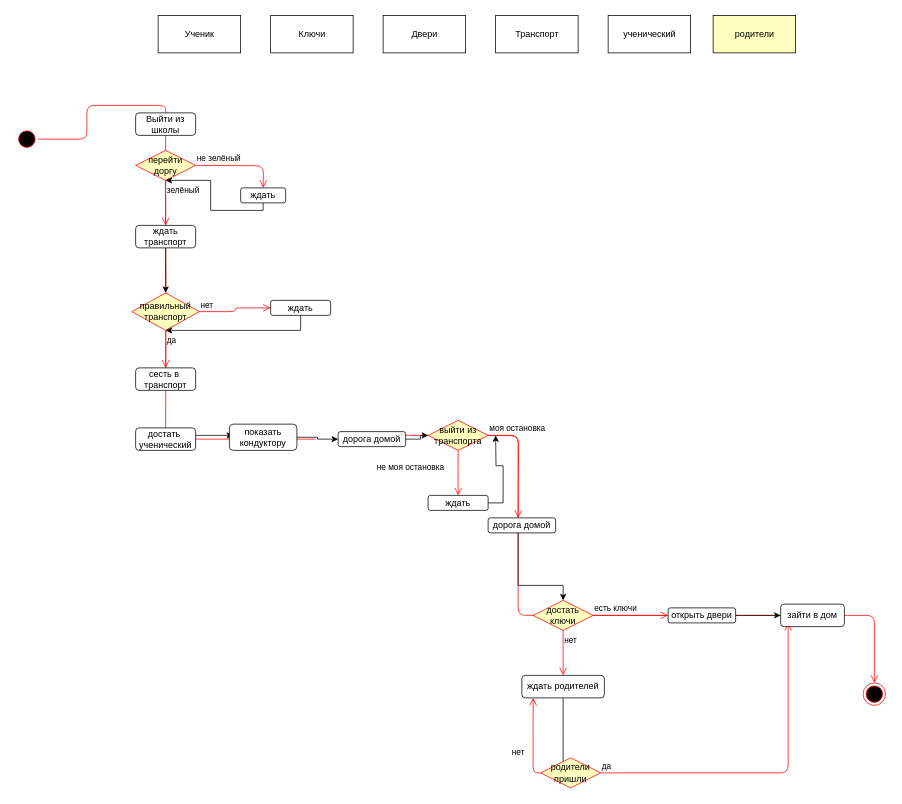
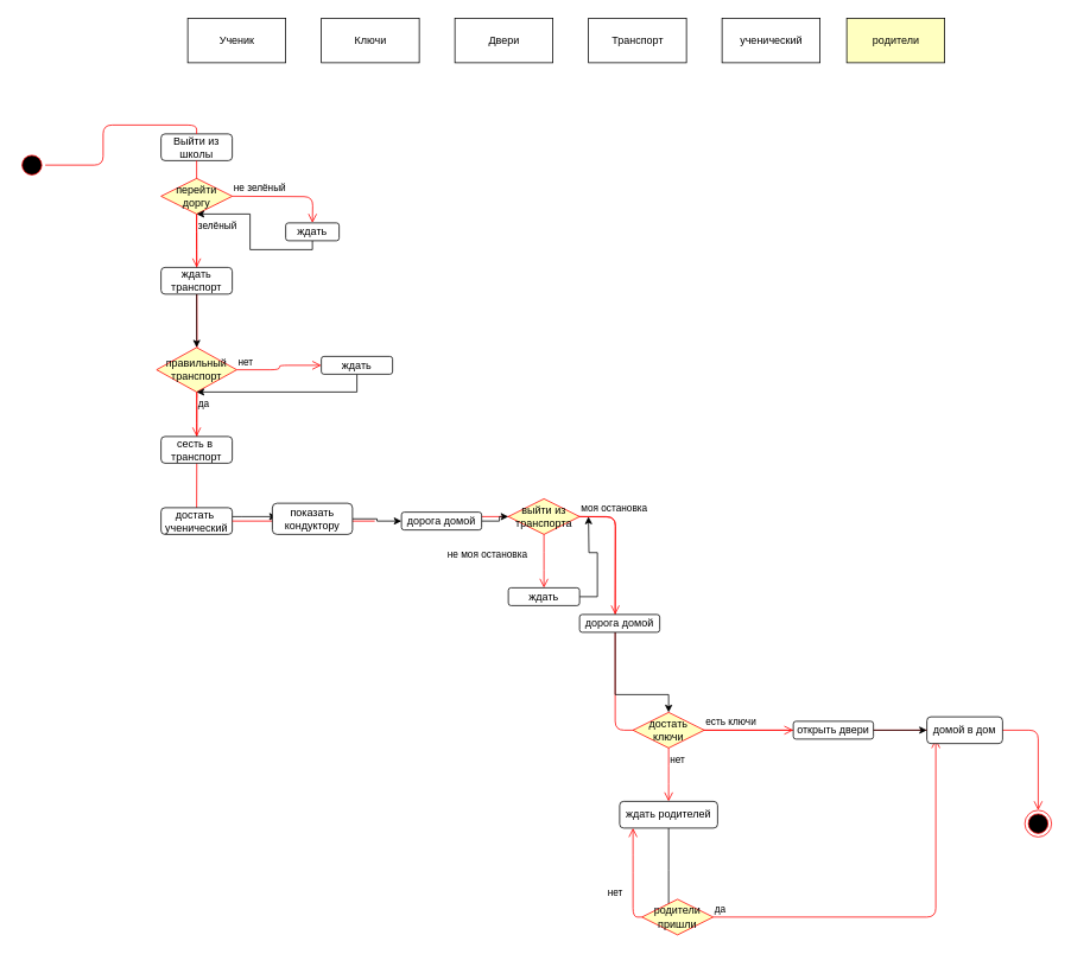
- <mxCell id="52" value="зайти в дом" style="rounded=1;whiteSpace=wrap;html=1;" vertex="1" parent="1"><mxGeometry x="1040" y="805" width="85" height="30" as="geometry" /></mxCell>
+ <mxCell id="52" value="домой в дом" style="rounded=1;whiteSpace=wrap;html=1;" vertex="1" parent="1"><mxGeometry x="1040" y="805" width="85" height="30" as="geometry" /></mxCell>
